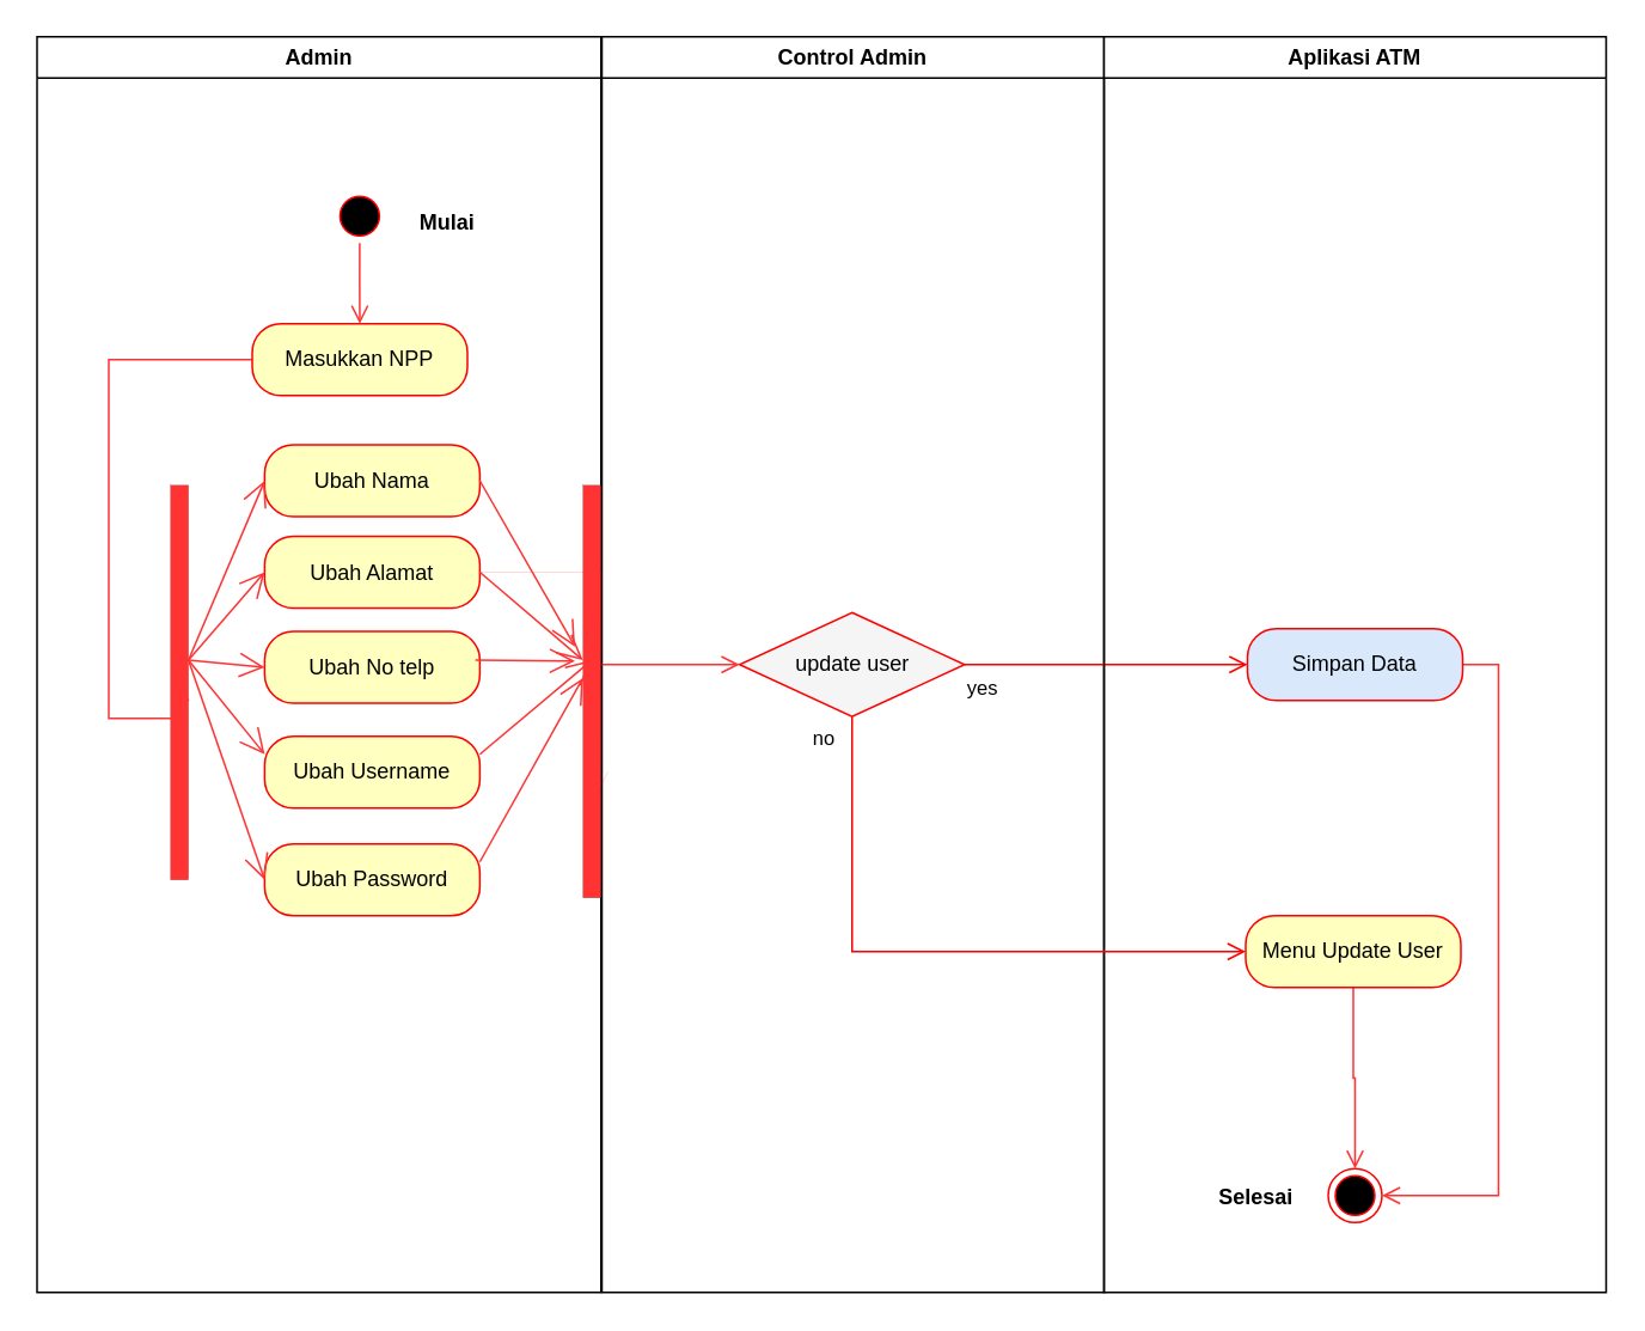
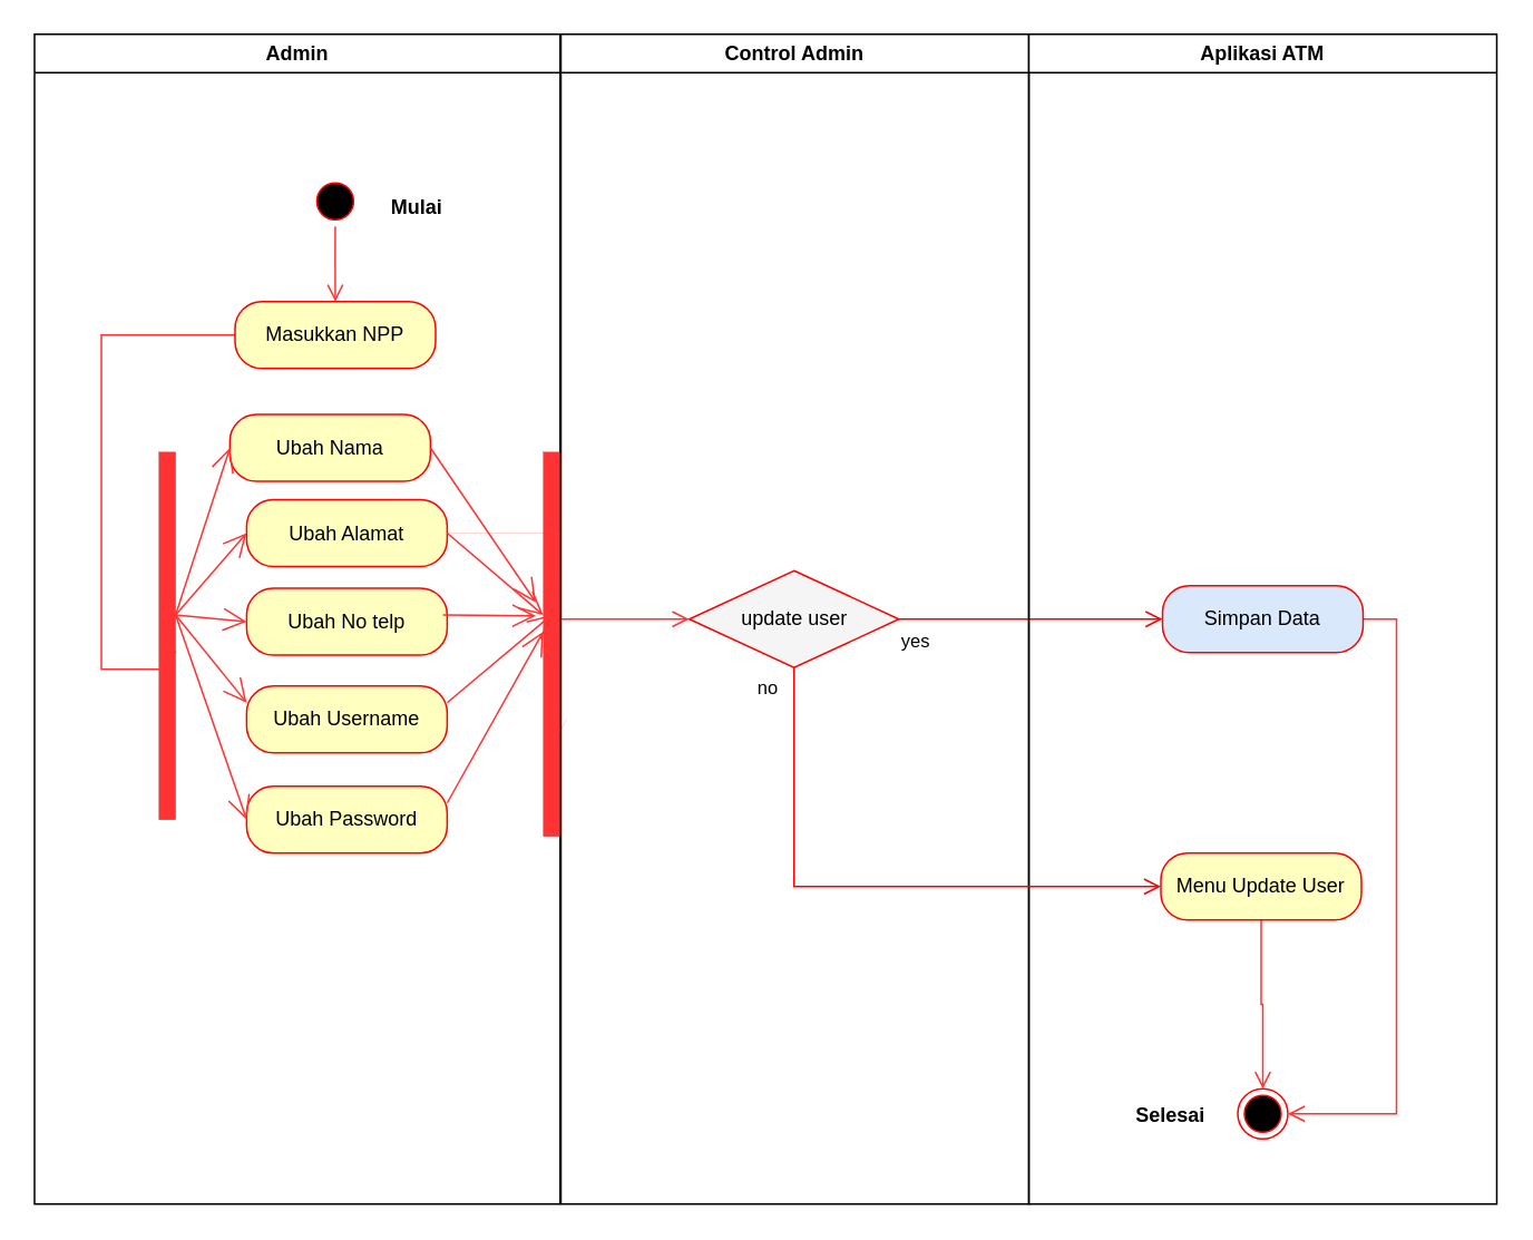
- <mxCell id="6" value="Ubah Nama" style="rounded=1;whiteSpace=wrap;html=1;arcSize=40;fontColor=#000000;fillColor=#ffffc0;strokeColor=#ff0000;" vertex="1" parent="2"><mxGeometry x="126.93" y="227.5" width="120" height="40" as="geometry" /></mxCell>
+ <mxCell id="6" value="Ubah Nama" style="rounded=1;whiteSpace=wrap;html=1;arcSize=40;fontColor=#000000;fillColor=#ffffc0;strokeColor=#ff0000;" vertex="1" parent="2"><mxGeometry x="116.93" y="227.5" width="120" height="40" as="geometry" /></mxCell>
